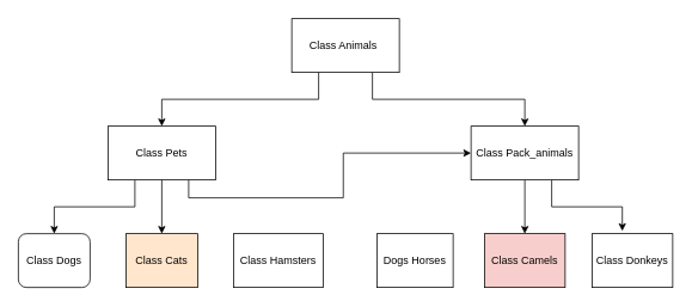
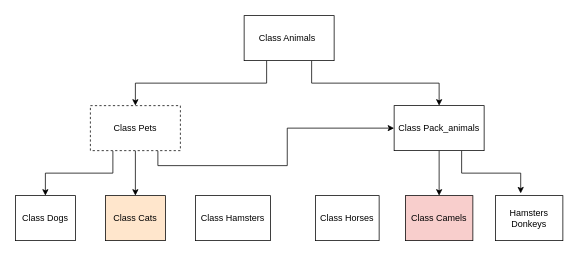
- <mxCell id="8" value="Class Pets" style="rounded=0;whiteSpace=wrap;html=1;" vertex="1" parent="1"><mxGeometry x="120" y="140" width="120" height="60" as="geometry" /></mxCell>
+ <mxCell id="8" value="Class Pets" style="rounded=0;whiteSpace=wrap;html=1;dashed=1;" vertex="1" parent="1"><mxGeometry x="120" y="140" width="120" height="60" as="geometry" /></mxCell>
- <mxCell id="12" value="Class Dogs" style="whiteSpace=wrap;html=1;rounded=1;" vertex="1" parent="1"><mxGeometry y="260" width="80" height="60" as="geometry" x="20" /></mxCell>
+ <mxCell id="12" value="Class Dogs" style="rounded=0;whiteSpace=wrap;html=1;" vertex="1" parent="1"><mxGeometry y="260" width="80" height="60" as="geometry" x="20" /></mxCell>
- <mxCell id="15" value="Dogs Horses" style="rounded=0;whiteSpace=wrap;html=1;" vertex="1" parent="1"><mxGeometry x="420" y="260" width="85" height="60" as="geometry" /></mxCell>
+ <mxCell id="15" value="Class Horses" style="rounded=0;whiteSpace=wrap;html=1;" vertex="1" parent="1"><mxGeometry x="420" y="260" width="85" height="60" as="geometry" /></mxCell>
- <mxCell id="17" value="Class Donkeys" style="rounded=0;whiteSpace=wrap;html=1;" vertex="1" parent="1"><mxGeometry x="660" y="260" width="90" height="60" as="geometry" /></mxCell>
+ <mxCell id="17" value="Hamsters Donkeys" style="rounded=0;whiteSpace=wrap;html=1;" vertex="1" parent="1"><mxGeometry x="660" y="260" width="90" height="60" as="geometry" /></mxCell>
